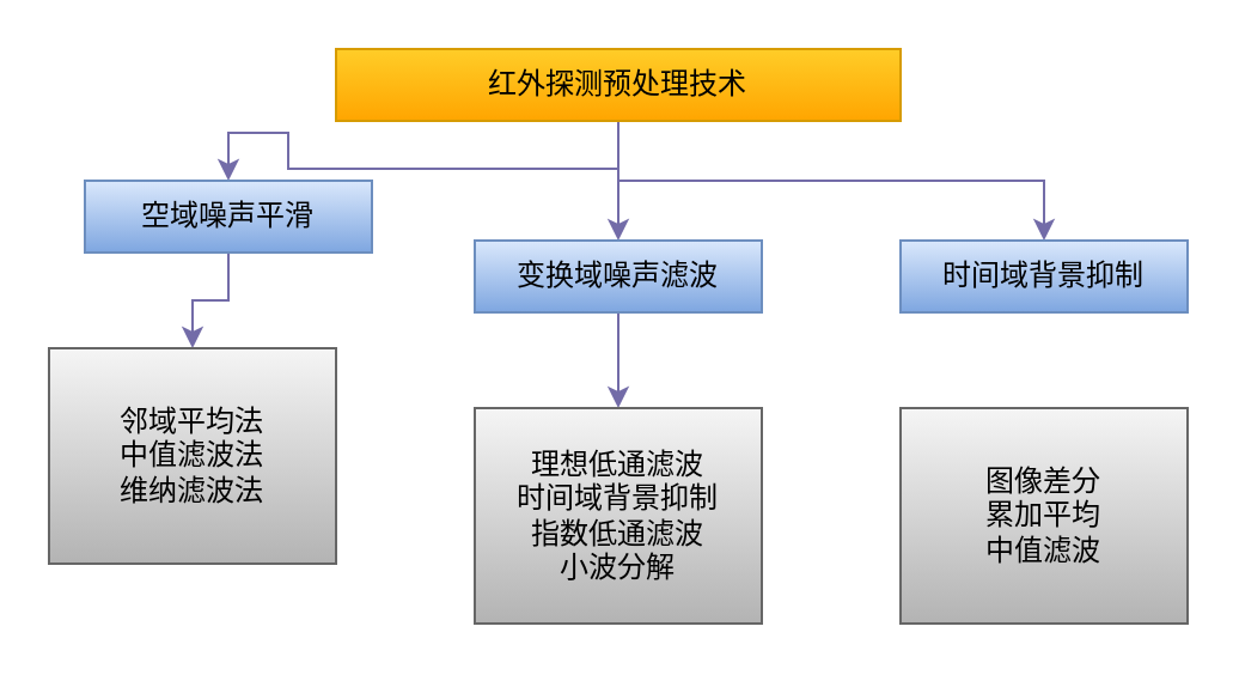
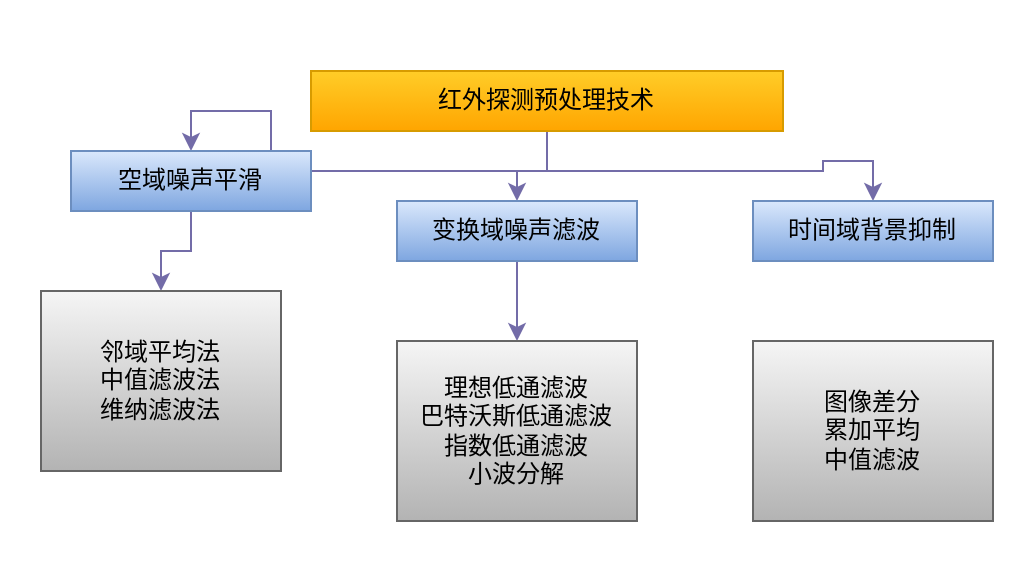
- <mxCell id="5" value="红外探测预处理技术" style="rounded=0;whiteSpace=wrap;html=1;labelBackgroundColor=none;fillColor=#ffcd28;strokeColor=#d79b00;gradientColor=#ffa500;" vertex="1" parent="1"><mxGeometry x="140" y="20" width="236" height="30" as="geometry" /></mxCell>
+ <mxCell id="5" value="红外探测预处理技术" style="rounded=0;whiteSpace=wrap;html=1;labelBackgroundColor=none;fillColor=#ffcd28;strokeColor=#d79b00;gradientColor=#ffa500;" vertex="1" parent="1"><mxGeometry x="155" y="35" width="236" height="30" as="geometry" /></mxCell>
- <mxCell id="12" value="理想低通滤波&lt;div&gt;时间域背景抑制&lt;/div&gt;&lt;div&gt;指数低通滤波&lt;/div&gt;&lt;div&gt;小波分解&lt;/div&gt;" style="rounded=0;whiteSpace=wrap;html=1;labelBackgroundColor=none;fillColor=#f5f5f5;strokeColor=#666666;gradientColor=#b3b3b3;" vertex="1" parent="1"><mxGeometry x="198" y="170" width="120" height="90" as="geometry" /></mxCell>
+ <mxCell id="12" value="理想低通滤波&lt;div&gt;巴特沃斯低通滤波&lt;/div&gt;&lt;div&gt;指数低通滤波&lt;/div&gt;&lt;div&gt;小波分解&lt;/div&gt;" style="rounded=0;whiteSpace=wrap;html=1;labelBackgroundColor=none;fillColor=#f5f5f5;strokeColor=#666666;gradientColor=#b3b3b3;" vertex="1" parent="1"><mxGeometry x="198" y="170" width="120" height="90" as="geometry" /></mxCell>
